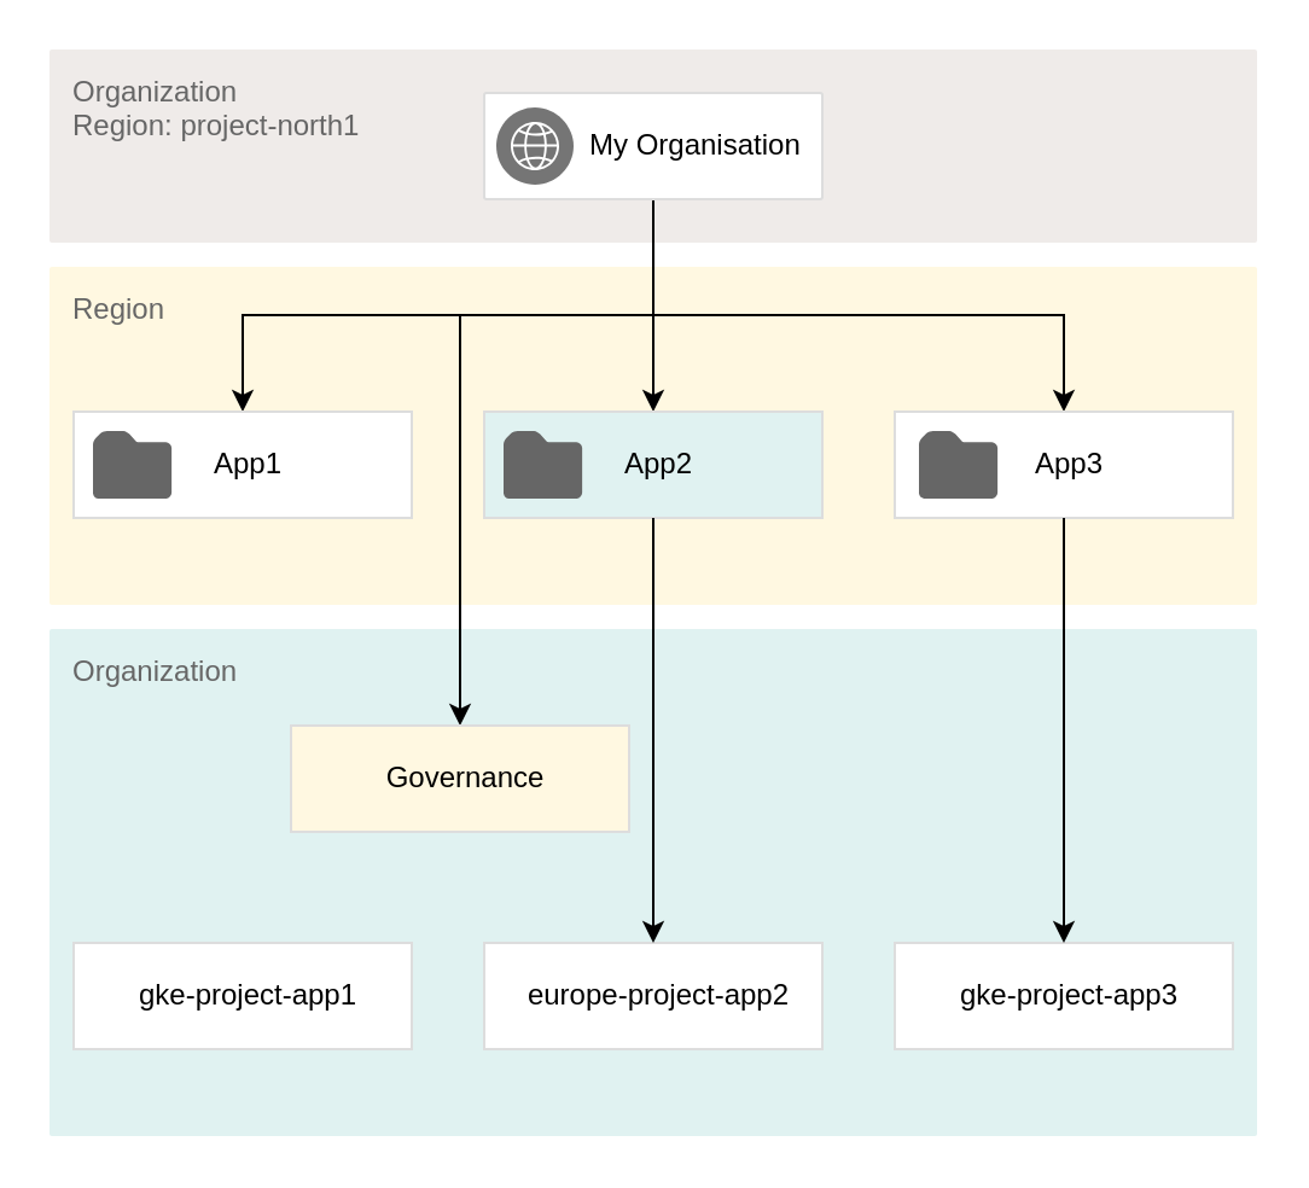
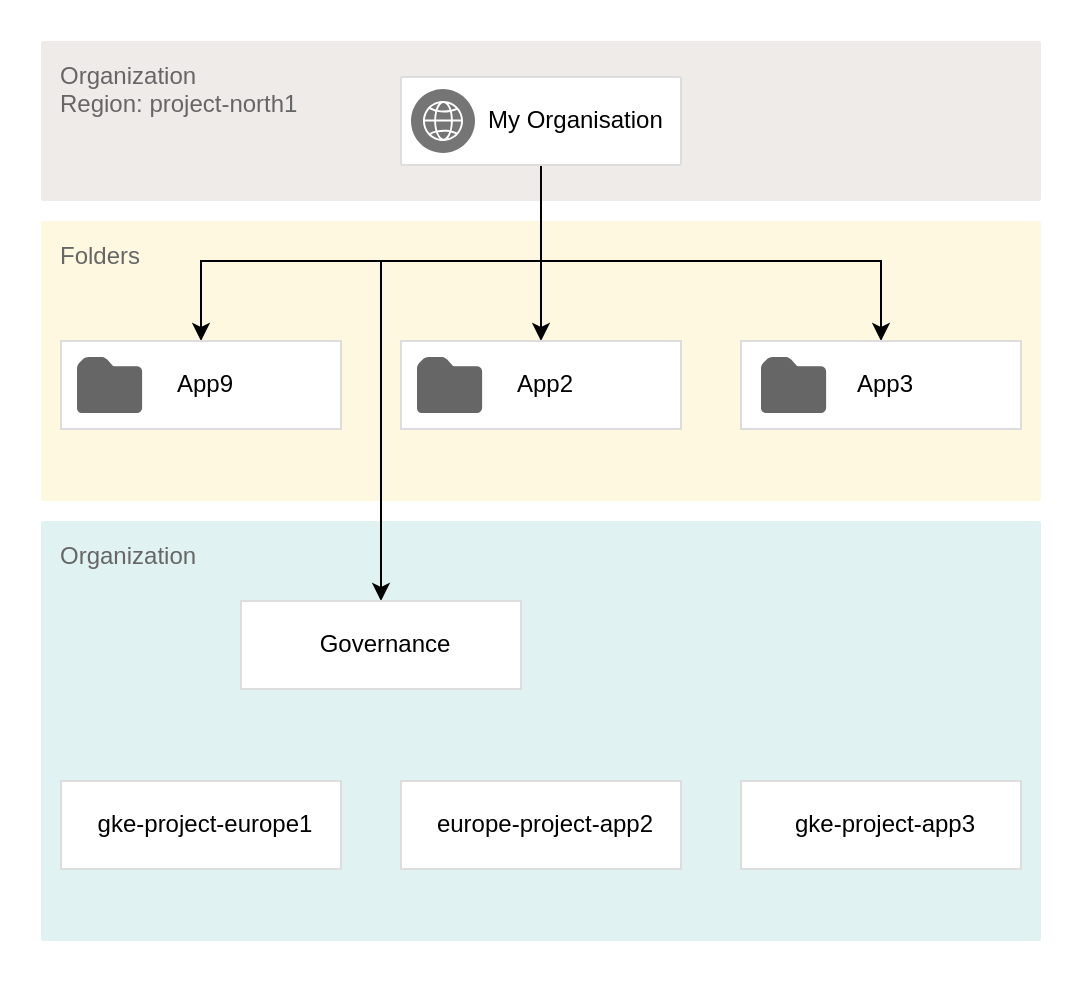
- <mxCell id="4" value="&lt;div&gt;&lt;font color=&quot;#666666&quot;&gt;Region&lt;/font&gt;&lt;/div&gt;" style="sketch=0;points=[[0,0,0],[0.25,0,0],[0.5,0,0],[0.75,0,0],[1,0,0],[1,0.25,0],[1,0.5,0],[1,0.75,0],[1,1,0],[0.75,1,0],[0.5,1,0],[0.25,1,0],[0,1,0],[0,0.75,0],[0,0.5,0],[0,0.25,0]];rounded=1;absoluteArcSize=1;arcSize=2;html=1;strokeColor=none;gradientColor=none;shadow=0;dashed=0;fontSize=12;fontColor=#9E9E9E;align=left;verticalAlign=top;spacing=10;spacingTop=-4;whiteSpace=wrap;fillColor=#FFF8E1;" parent="1" vertex="1"><mxGeometry x="20" y="110" width="500" height="140" as="geometry" /></mxCell>
+ <mxCell id="4" value="&lt;div&gt;&lt;font color=&quot;#666666&quot;&gt;Folders&lt;/font&gt;&lt;/div&gt;" style="sketch=0;points=[[0,0,0],[0.25,0,0],[0.5,0,0],[0.75,0,0],[1,0,0],[1,0.25,0],[1,0.5,0],[1,0.75,0],[1,1,0],[0.75,1,0],[0.5,1,0],[0.25,1,0],[0,1,0],[0,0.75,0],[0,0.5,0],[0,0.25,0]];rounded=1;absoluteArcSize=1;arcSize=2;html=1;strokeColor=none;gradientColor=none;shadow=0;dashed=0;fontSize=12;fontColor=#9E9E9E;align=left;verticalAlign=top;spacing=10;spacingTop=-4;whiteSpace=wrap;fillColor=#FFF8E1;" parent="1" vertex="1"><mxGeometry x="20" y="110" width="500" height="140" as="geometry" /></mxCell>
- <mxCell id="33" value="&lt;div align=&quot;center&quot;&gt;App1&lt;/div&gt;" style="dashed=0;strokeColor=#dddddd;shadow=0;strokeWidth=1;labelPosition=center;verticalLabelPosition=middle;align=center;verticalAlign=middle;spacingLeft=5;fontSize=12;whiteSpace=wrap;html=1;" parent="32" vertex="1"><mxGeometry width="140" height="44" as="geometry" /></mxCell>
+ <mxCell id="33" value="&lt;div align=&quot;center&quot;&gt;App9&lt;/div&gt;" style="dashed=0;strokeColor=#dddddd;shadow=0;strokeWidth=1;labelPosition=center;verticalLabelPosition=middle;align=center;verticalAlign=middle;spacingLeft=5;fontSize=12;whiteSpace=wrap;html=1;" parent="32" vertex="1"><mxGeometry width="140" height="44" as="geometry" /></mxCell>
- <mxCell id="13" value="&lt;div align=&quot;center&quot;&gt;App2&lt;/div&gt;" style="dashed=0;strokeColor=#dddddd;shadow=0;strokeWidth=1;labelPosition=center;verticalLabelPosition=middle;align=center;verticalAlign=middle;spacingLeft=5;fontSize=12;whiteSpace=wrap;html=1;fillColor=#e0f2f1;" parent="12" vertex="1"><mxGeometry width="140" height="44" as="geometry" /></mxCell>
+ <mxCell id="13" value="&lt;div align=&quot;center&quot;&gt;App2&lt;/div&gt;" style="dashed=0;strokeColor=#dddddd;shadow=0;strokeWidth=1;labelPosition=center;verticalLabelPosition=middle;align=center;verticalAlign=middle;spacingLeft=5;fontSize=12;whiteSpace=wrap;html=1;" parent="12" vertex="1"><mxGeometry width="140" height="44" as="geometry" /></mxCell>
- <mxCell id="31" style="edgeStyle=orthogonalEdgeStyle;rounded=0;orthogonalLoop=1;jettySize=auto;html=1;exitX=0.5;exitY=1;exitDx=0;exitDy=0;entryX=0.5;entryY=0;entryDx=0;entryDy=0;" parent="1" source="13" target="25" edge="1"><mxGeometry relative="1" as="geometry"><Array as="points"><mxPoint x="270" y="320" /><mxPoint x="270" y="320" /></Array></mxGeometry></mxCell>
- <mxCell id="30" style="edgeStyle=orthogonalEdgeStyle;rounded=0;orthogonalLoop=1;jettySize=auto;html=1;exitX=0.5;exitY=1;exitDx=0;exitDy=0;endArrow=classic;endFill=1;" parent="1" source="16" target="28" edge="1"><mxGeometry relative="1" as="geometry" /></mxCell>
- <mxCell id="19" value="Governance" style="dashed=0;strokeColor=#dddddd;shadow=0;strokeWidth=1;labelPosition=center;verticalLabelPosition=middle;align=center;verticalAlign=middle;spacingLeft=5;fontSize=12;whiteSpace=wrap;html=1;fillColor=#fff8e1;" parent="18" vertex="1"><mxGeometry width="140" height="44" as="geometry" /></mxCell>
+ <mxCell id="19" value="Governance" style="dashed=0;strokeColor=#dddddd;shadow=0;strokeWidth=1;labelPosition=center;verticalLabelPosition=middle;align=center;verticalAlign=middle;spacingLeft=5;fontSize=12;whiteSpace=wrap;html=1;" parent="18" vertex="1"><mxGeometry width="140" height="44" as="geometry" /></mxCell>
- <mxCell id="22" value="gke-project-app1" style="dashed=0;strokeColor=#dddddd;shadow=0;strokeWidth=1;labelPosition=center;verticalLabelPosition=middle;align=center;verticalAlign=middle;spacingLeft=5;fontSize=12;whiteSpace=wrap;html=1;" parent="21" vertex="1"><mxGeometry width="140" height="44" as="geometry" /></mxCell>
+ <mxCell id="22" value="gke-project-europe1" style="dashed=0;strokeColor=#dddddd;shadow=0;strokeWidth=1;labelPosition=center;verticalLabelPosition=middle;align=center;verticalAlign=middle;spacingLeft=5;fontSize=12;whiteSpace=wrap;html=1;" parent="21" vertex="1"><mxGeometry width="140" height="44" as="geometry" /></mxCell>
